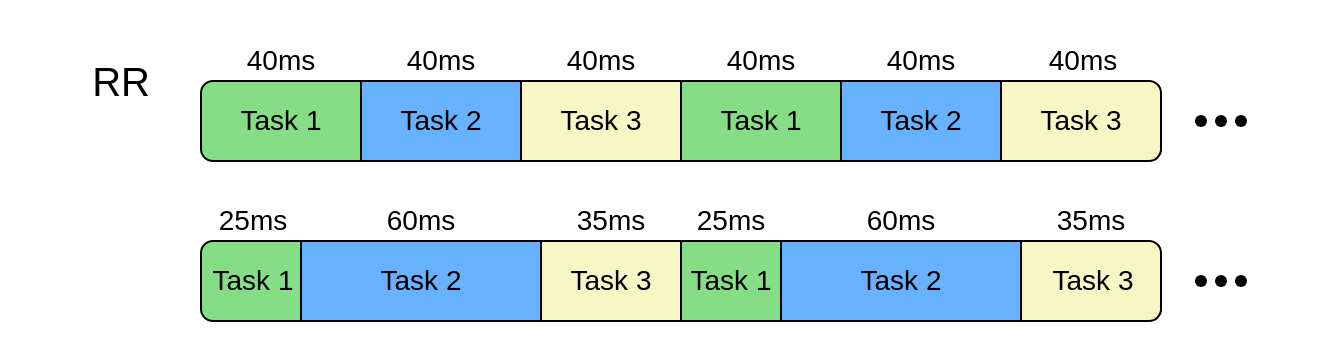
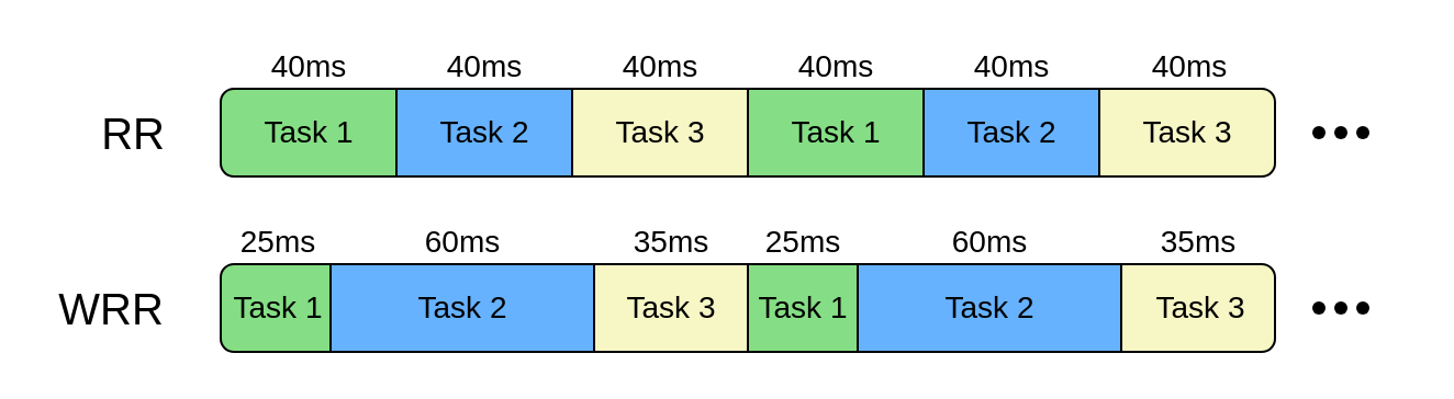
- <mxCell id="25" value="&lt;font style=&quot;font-size: 20px;&quot;&gt;RR&lt;/font&gt;" style="text;html=1;align=center;verticalAlign=middle;resizable=0;points=[];autosize=1;strokeColor=none;fillColor=none;fontSize=14;" vertex="1" parent="1"><mxGeometry x="40" y="30" width="40" height="20" as="geometry" /></mxCell>
+ <mxCell id="25" value="&lt;font style=&quot;font-size: 20px;&quot;&gt;RR&lt;/font&gt;" style="text;html=1;align=center;verticalAlign=middle;resizable=0;points=[];autosize=1;strokeColor=none;fillColor=none;fontSize=14;" vertex="1" parent="1"><mxGeometry x="40" y="50" width="40" height="20" as="geometry" /></mxCell>
+ <mxCell id="26" value="&lt;font style=&quot;font-size: 20px;&quot;&gt;WRR&lt;/font&gt;" style="text;html=1;align=center;verticalAlign=middle;resizable=0;points=[];autosize=1;strokeColor=none;fillColor=none;fontSize=14;" vertex="1" parent="1"><mxGeometry x="20" y="130" width="60" height="20" as="geometry" /></mxCell>
